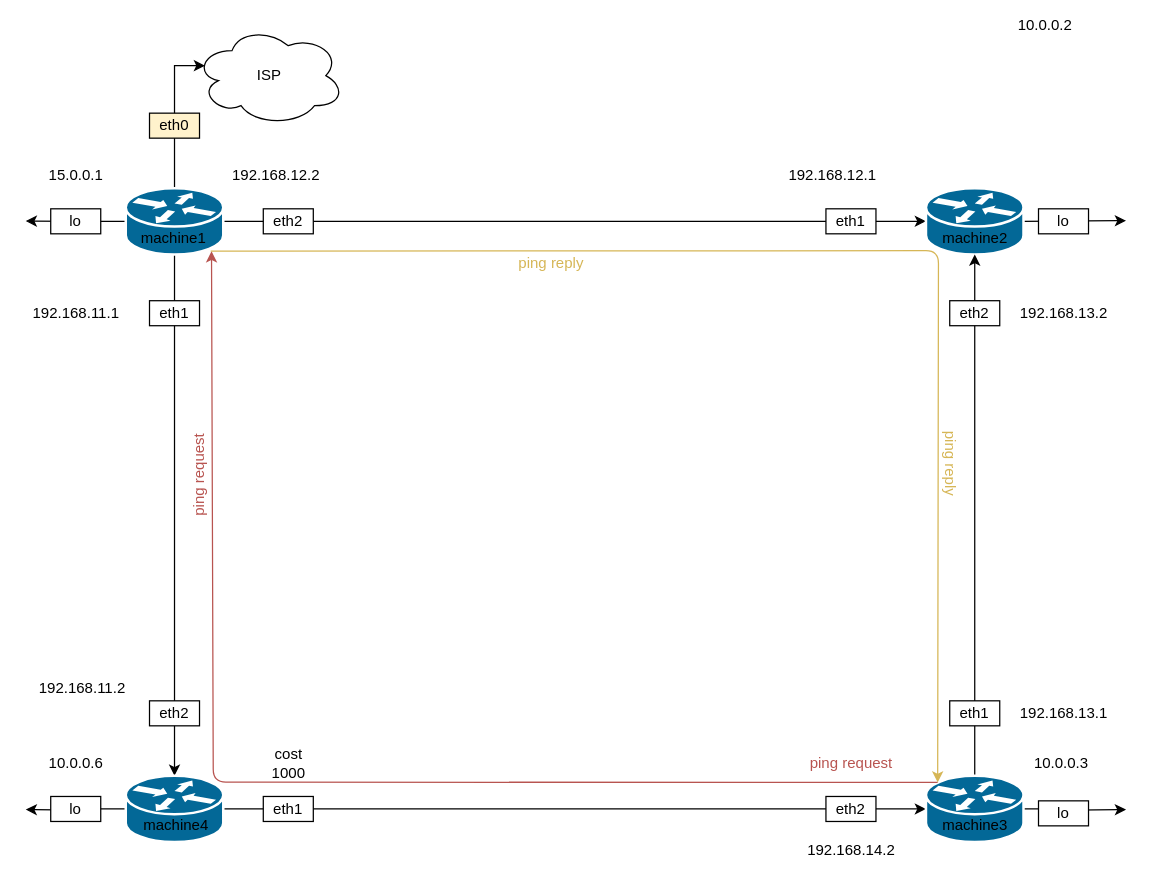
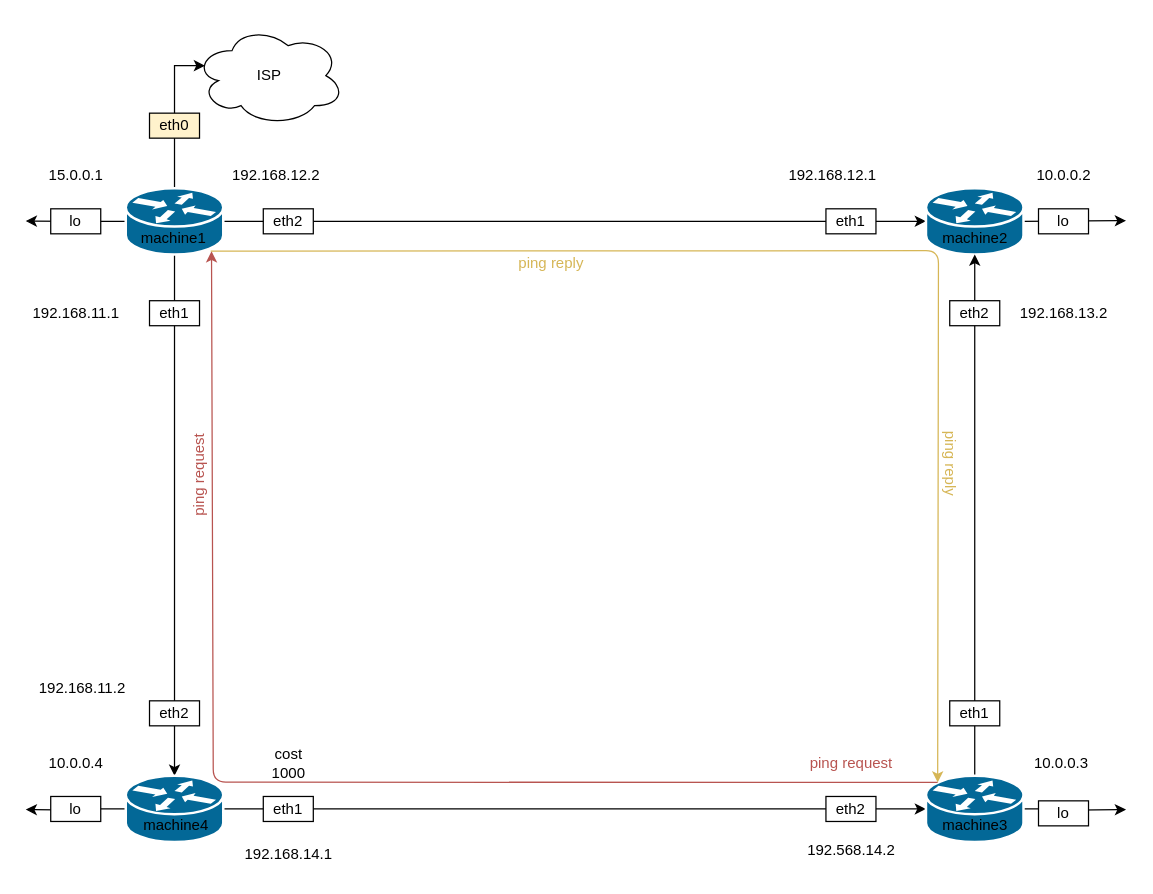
- <mxCell id="20" value="10.0.0.2" style="text;html=1;align=center;verticalAlign=middle;resizable=0;points=[];autosize=1;" vertex="1" parent="1"><mxGeometry x="805" y="10" width="60" height="20" as="geometry" /></mxCell>
+ <mxCell id="20" value="10.0.0.2" style="text;html=1;align=center;verticalAlign=middle;resizable=0;points=[];autosize=1;" vertex="1" parent="1"><mxGeometry x="820" y="130" width="60" height="20" as="geometry" /></mxCell>
- <mxCell id="41" value="192.168.13.1" style="text;html=1;align=center;verticalAlign=middle;resizable=0;points=[];autosize=1;" vertex="1" parent="1"><mxGeometry x="805" y="560" width="90" height="20" as="geometry" /></mxCell>
- <mxCell id="21" value="10.0.0.6" style="text;html=1;align=center;verticalAlign=middle;resizable=0;points=[];autosize=1;" vertex="1" parent="1"><mxGeometry x="30" y="600" width="60" height="20" as="geometry" /></mxCell>
+ <mxCell id="21" value="10.0.0.4" style="text;html=1;align=center;verticalAlign=middle;resizable=0;points=[];autosize=1;" vertex="1" parent="1"><mxGeometry x="30" y="600" width="60" height="20" as="geometry" /></mxCell>
- <mxCell id="42" value="192.168.14.2" style="text;html=1;align=center;verticalAlign=middle;resizable=0;points=[];autosize=1;" vertex="1" parent="1"><mxGeometry x="635" y="670" width="90" height="20" as="geometry" /></mxCell>
+ <mxCell id="42" value="192.568.14.2" style="text;html=1;align=center;verticalAlign=middle;resizable=0;points=[];autosize=1;" vertex="1" parent="1"><mxGeometry x="635" y="670" width="90" height="20" as="geometry" /></mxCell>
+ <mxCell id="43" value="192.168.14.1" style="text;html=1;align=center;verticalAlign=middle;resizable=0;points=[];autosize=1;" vertex="1" parent="1"><mxGeometry x="185" y="673" width="90" height="20" as="geometry" /></mxCell>
